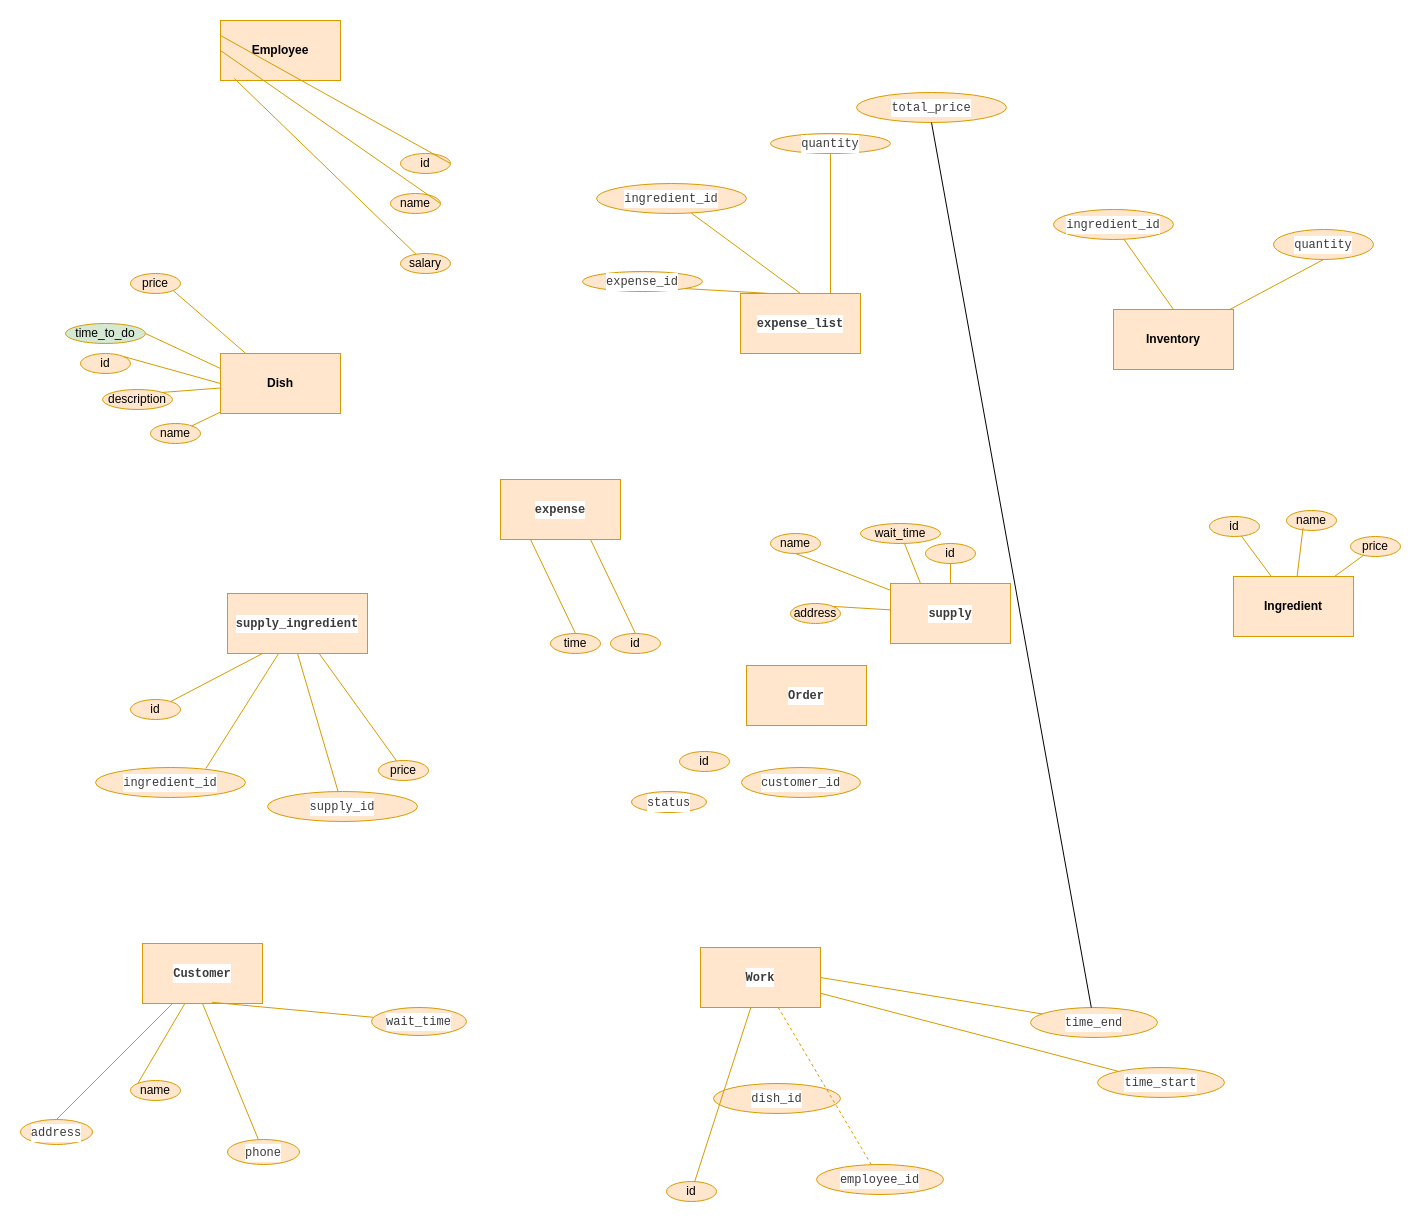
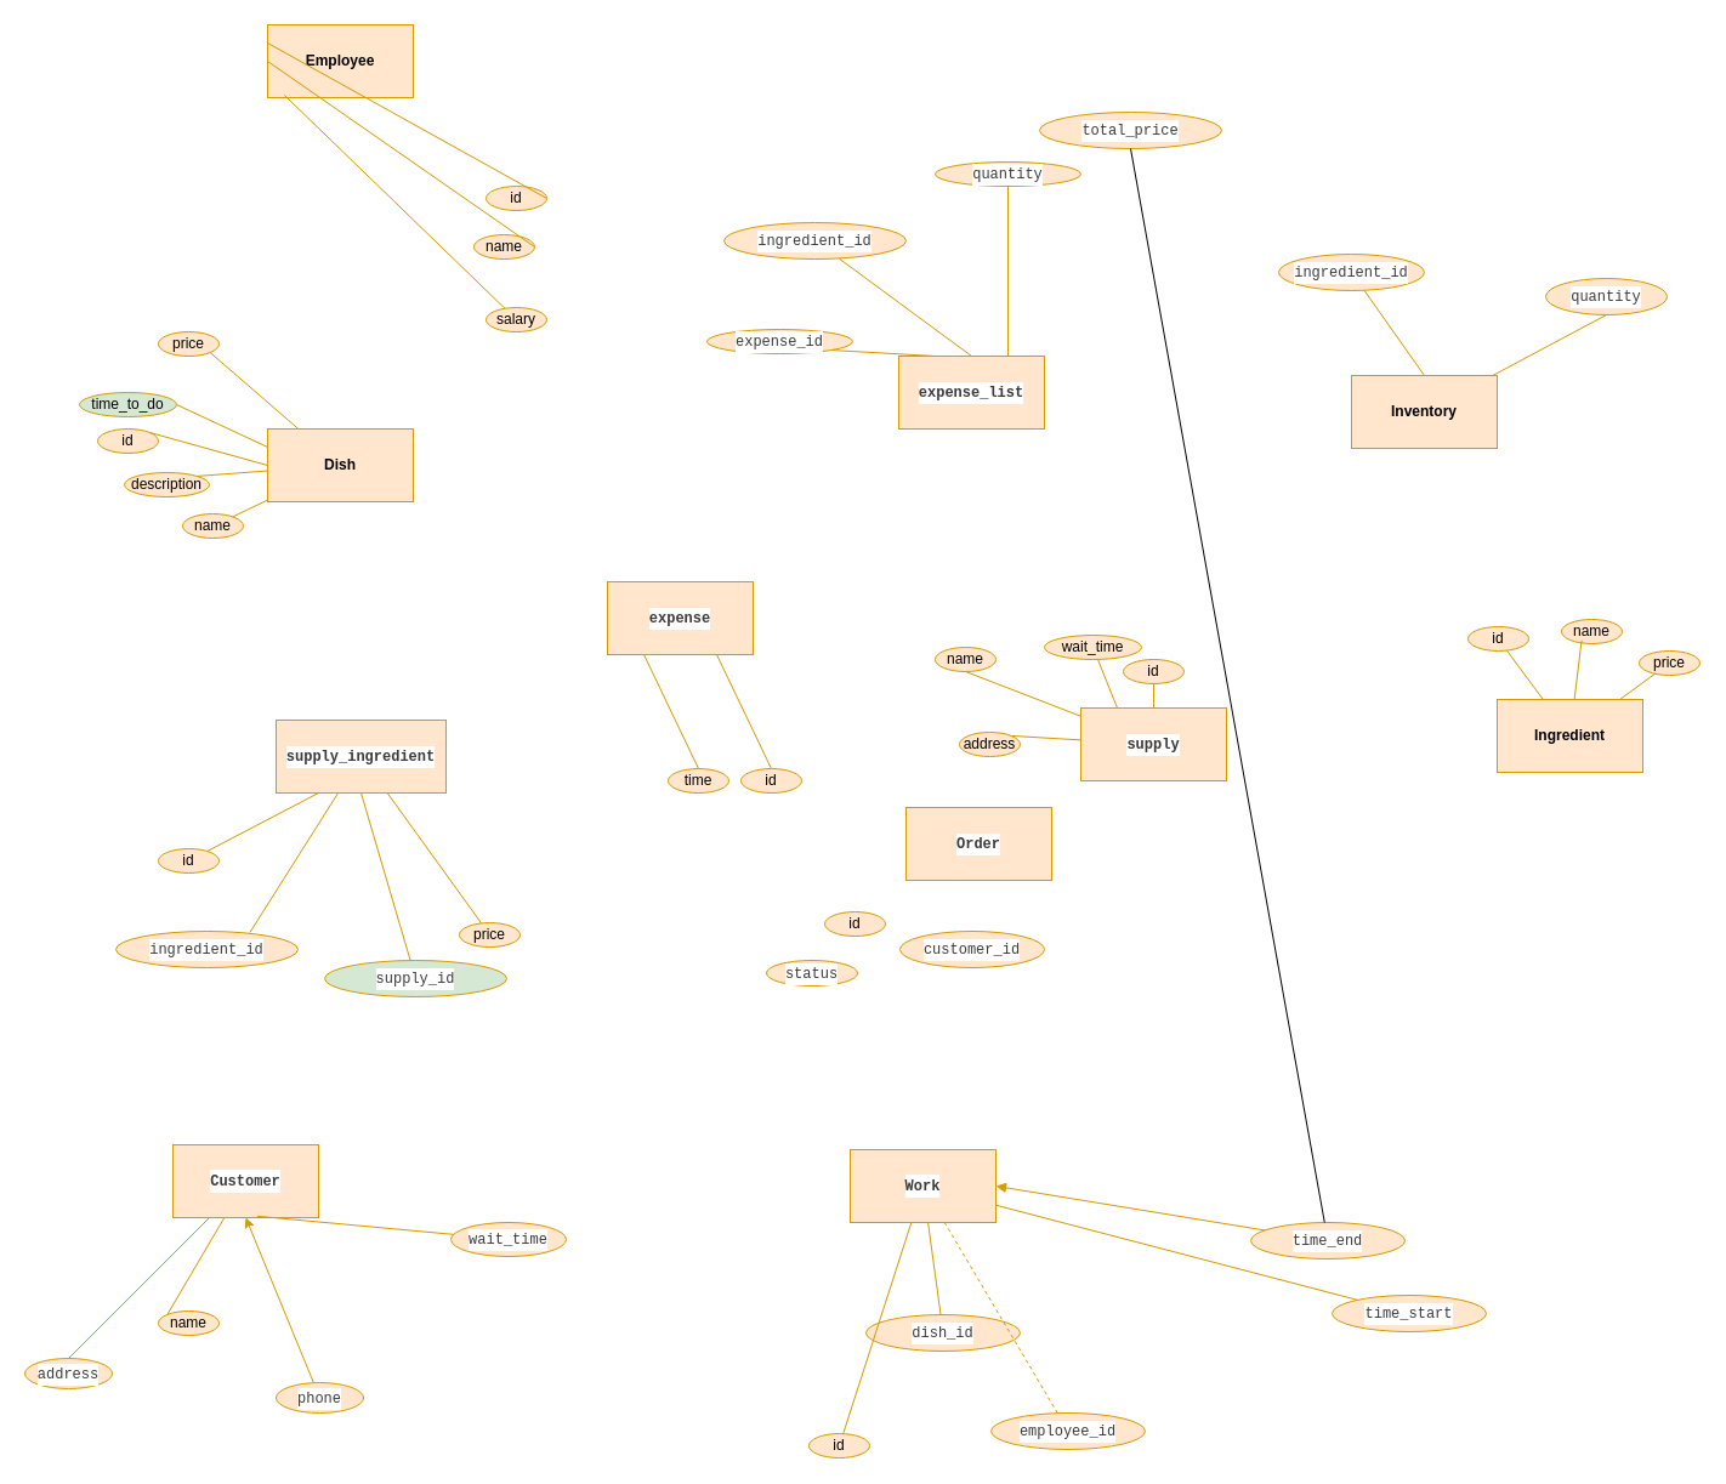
- <mxCell id="17" value="&lt;div style=&quot;color: rgb(59, 59, 59); background-color: rgb(255, 255, 255); font-family: Menlo, Monaco, &amp;quot;Courier New&amp;quot;, monospace; line-height: 18px;&quot;&gt;&lt;div style=&quot;line-height: 18px;&quot;&gt;&lt;div style=&quot;line-height: 18px;&quot;&gt;&lt;div style=&quot;line-height: 18px;&quot;&gt;supply_id&lt;/div&gt;&lt;/div&gt;&lt;/div&gt;&lt;/div&gt;" style="ellipse;whiteSpace=wrap;html=1;fillColor=#ffe6cc;strokeColor=#d79b00;" vertex="1" parent="1"><mxGeometry x="267" y="791" width="150" height="30" as="geometry" /></mxCell>
+ <mxCell id="17" value="&lt;div style=&quot;color: rgb(59, 59, 59); background-color: rgb(255, 255, 255); font-family: Menlo, Monaco, &amp;quot;Courier New&amp;quot;, monospace; line-height: 18px;&quot;&gt;&lt;div style=&quot;line-height: 18px;&quot;&gt;&lt;div style=&quot;line-height: 18px;&quot;&gt;&lt;div style=&quot;line-height: 18px;&quot;&gt;supply_id&lt;/div&gt;&lt;/div&gt;&lt;/div&gt;&lt;/div&gt;" style="ellipse;whiteSpace=wrap;html=1;fillColor=#d5e8d4;strokeColor=#d79b00;" vertex="1" parent="1"><mxGeometry x="267" y="791" width="150" height="30" as="geometry" /></mxCell>
- <mxCell id="53" value="" style="endArrow=none;html=1;rounded=0;entryX=1;entryY=0.5;entryDx=0;entryDy=0;fillColor=#ffe6cc;strokeColor=#d79b00;" edge="1" parent="1" source="51" target="47"><mxGeometry width="50" height="50" relative="1" as="geometry"><mxPoint x="784" y="1093" as="sourcePoint" /><mxPoint x="774" y="1017" as="targetPoint" /></mxGeometry></mxCell>
+ <mxCell id="53" value="" style="endArrow=block;html=1;rounded=0;entryX=1;entryY=0.5;entryDx=0;entryDy=0;fillColor=#ffe6cc;strokeColor=#d79b00;" edge="1" parent="1" source="51" target="47"><mxGeometry width="50" height="50" relative="1" as="geometry"><mxPoint x="784" y="1093" as="sourcePoint" /><mxPoint x="774" y="1017" as="targetPoint" /></mxGeometry></mxCell>
- <mxCell id="60" value="" style="endArrow=none;html=1;rounded=0;entryX=0.5;entryY=1;entryDx=0;entryDy=0;fillColor=#ffe6cc;strokeColor=#d79b00;" edge="1" parent="1" source="45" target="41"><mxGeometry width="50" height="50" relative="1" as="geometry"><mxPoint x="54" y="1091" as="sourcePoint" /><mxPoint x="231" y="1022" as="targetPoint" /></mxGeometry></mxCell>
+ <mxCell id="60" value="" style="endArrow=classic;html=1;rounded=0;entryX=0.5;entryY=1;entryDx=0;entryDy=0;fillColor=#ffe6cc;strokeColor=#d79b00;" edge="1" parent="1" source="45" target="41"><mxGeometry width="50" height="50" relative="1" as="geometry"><mxPoint x="54" y="1091" as="sourcePoint" /><mxPoint x="231" y="1022" as="targetPoint" /></mxGeometry></mxCell>
+ <mxCell id="52" value="" style="endArrow=none;html=1;rounded=0;fillColor=#ffe6cc;strokeColor=#d79b00;" edge="1" parent="1" source="49" target="47"><mxGeometry width="50" height="50" relative="1" as="geometry"><mxPoint x="678" y="927" as="sourcePoint" /><mxPoint x="728" y="877" as="targetPoint" /></mxGeometry></mxCell>
